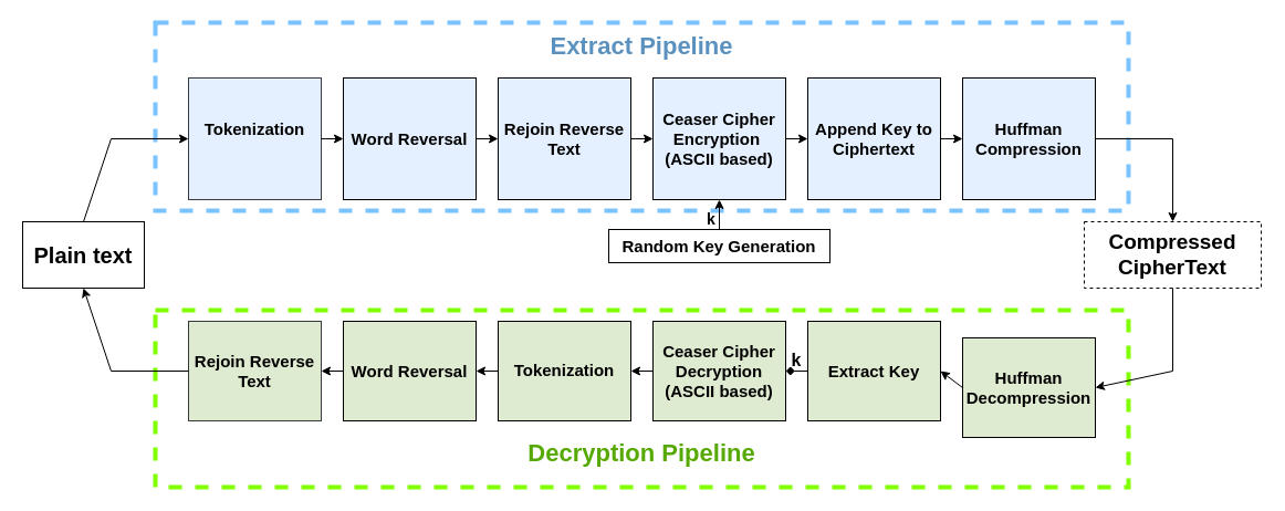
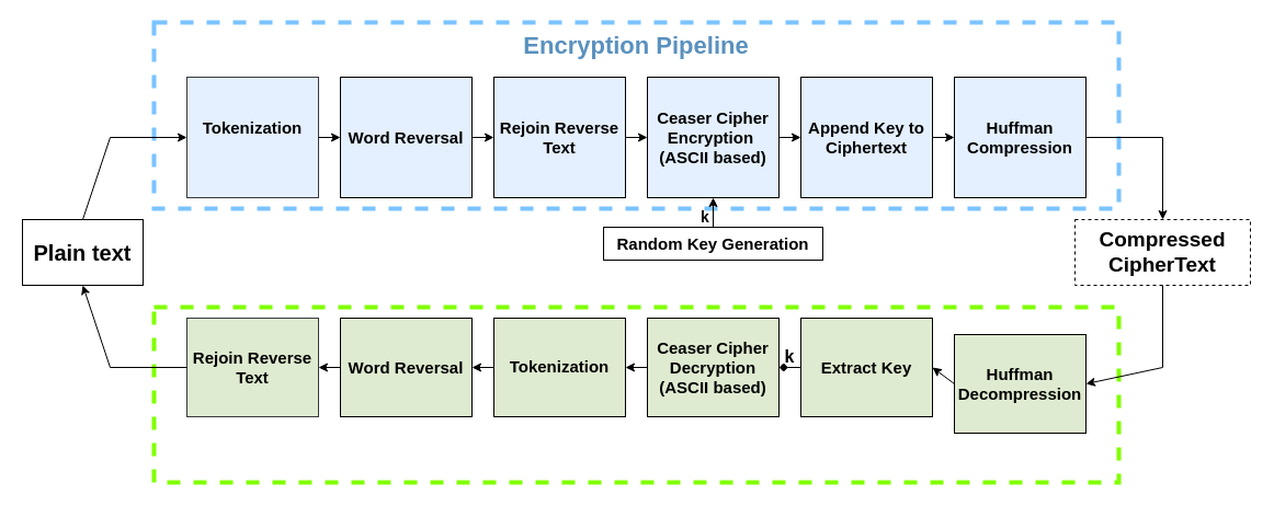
- <mxCell id="36" value="&lt;font style=&quot;font-size: 22px; color: rgb(90, 145, 190);&quot;&gt;&lt;b style=&quot;&quot;&gt;Extract Pipeline&lt;/b&gt;&lt;/font&gt;" style="text;html=1;align=center;verticalAlign=middle;whiteSpace=wrap;rounded=0;strokeWidth=3;" vertex="1" parent="1"><mxGeometry x="430" y="27" width="300" height="30" as="geometry" /></mxCell>
+ <mxCell id="36" value="&lt;font style=&quot;font-size: 22px; color: rgb(90, 145, 190);&quot;&gt;&lt;b style=&quot;&quot;&gt;Encryption Pipeline&lt;/b&gt;&lt;/font&gt;" style="text;html=1;align=center;verticalAlign=middle;whiteSpace=wrap;rounded=0;strokeWidth=3;" vertex="1" parent="1"><mxGeometry x="430" y="27" width="300" height="30" as="geometry" /></mxCell>
- <mxCell id="37" value="&lt;font style=&quot;font-size: 22px; color: rgb(85, 169, 0);&quot;&gt;&lt;b style=&quot;&quot;&gt;Decryption Pipeline&lt;/b&gt;&lt;/font&gt;" style="text;html=1;align=center;verticalAlign=middle;whiteSpace=wrap;rounded=0;strokeWidth=3;" vertex="1" parent="1"><mxGeometry x="430" y="395" width="300" height="30" as="geometry" /></mxCell>
